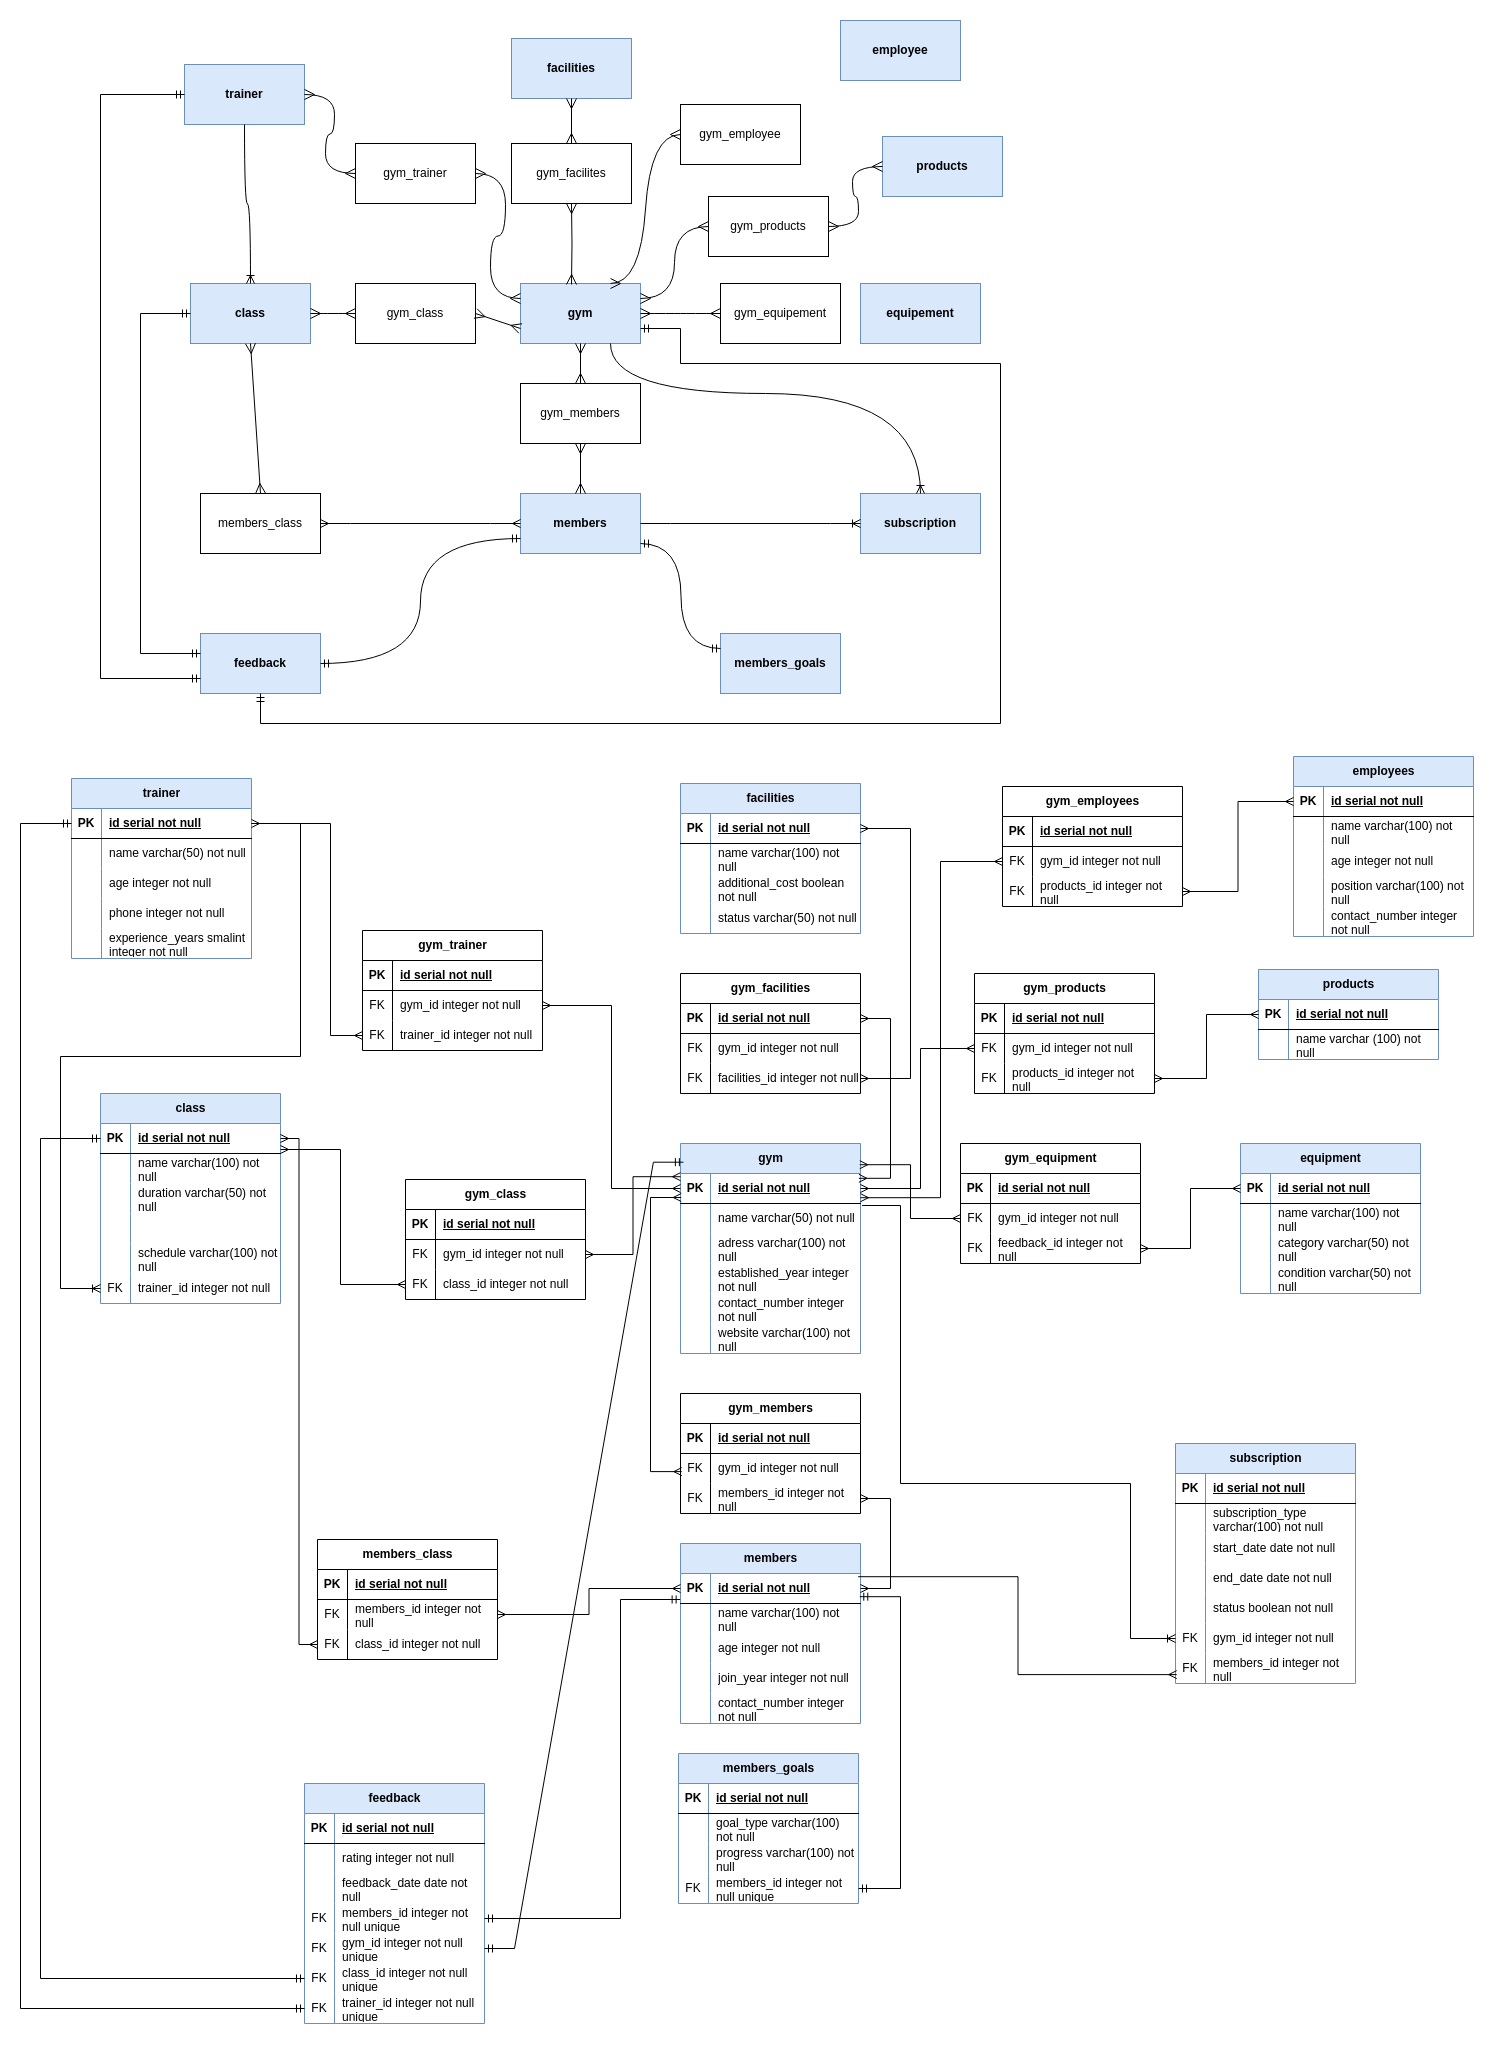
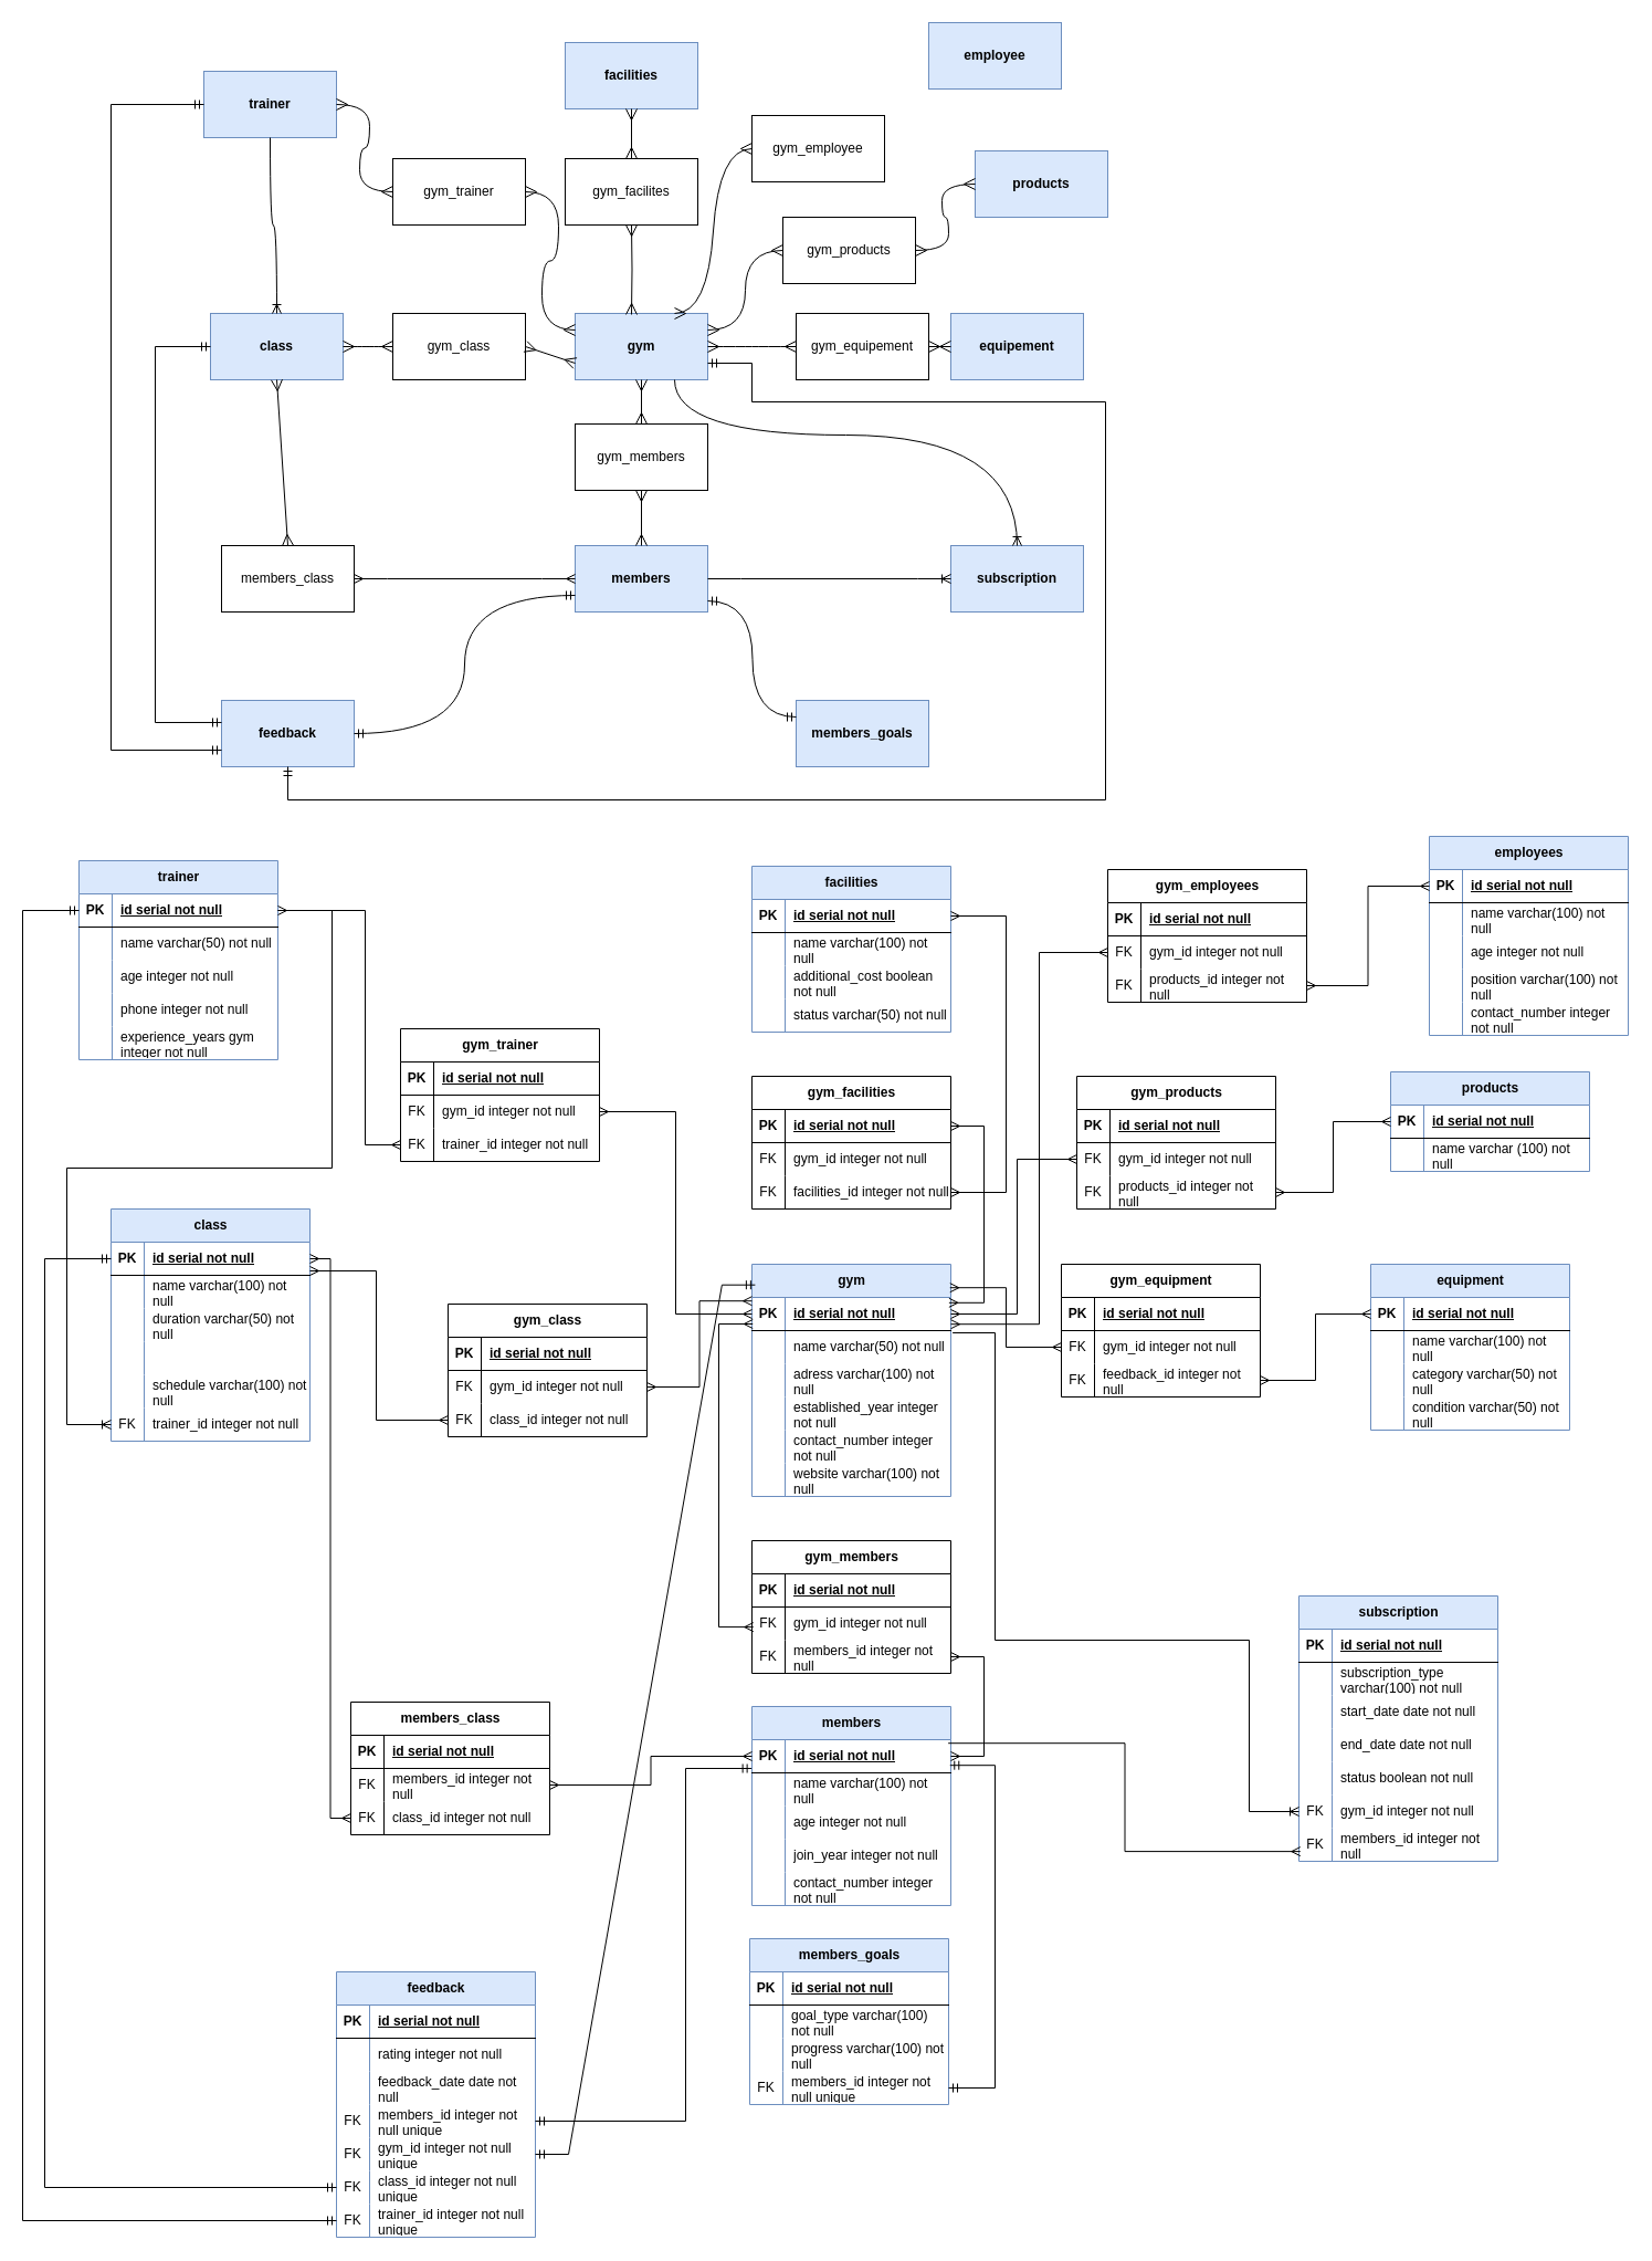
+ <mxCell id="252" value="" style="edgeStyle=entityRelationEdgeStyle;fontSize=12;html=1;endArrow=ERmany;startArrow=ERmany;rounded=0;startSize=8;endSize=8;curved=1;exitX=1;exitY=0.5;exitDx=0;exitDy=0;entryX=0;entryY=0.5;entryDx=0;entryDy=0;" edge="1" parent="1" source="6" target="3"><mxGeometry width="100" height="100" relative="1" as="geometry"><mxPoint x="836" y="324" as="sourcePoint" /><mxPoint x="936" y="224" as="targetPoint" /></mxGeometry></mxCell>
- <mxCell id="111" value="experience_years smalint integer not null" style="shape=partialRectangle;connectable=0;fillColor=none;top=0;left=0;bottom=0;right=0;align=left;spacingLeft=6;overflow=hidden;whiteSpace=wrap;html=1;" vertex="1" parent="109"><mxGeometry x="30" width="150" height="30" as="geometry"><mxRectangle width="150" height="30" as="alternateBounds" /></mxGeometry></mxCell>
+ <mxCell id="111" value="experience_years gym integer not null" style="shape=partialRectangle;connectable=0;fillColor=none;top=0;left=0;bottom=0;right=0;align=left;spacingLeft=6;overflow=hidden;whiteSpace=wrap;html=1;" vertex="1" parent="109"><mxGeometry x="30" width="150" height="30" as="geometry"><mxRectangle width="150" height="30" as="alternateBounds" /></mxGeometry></mxCell>
